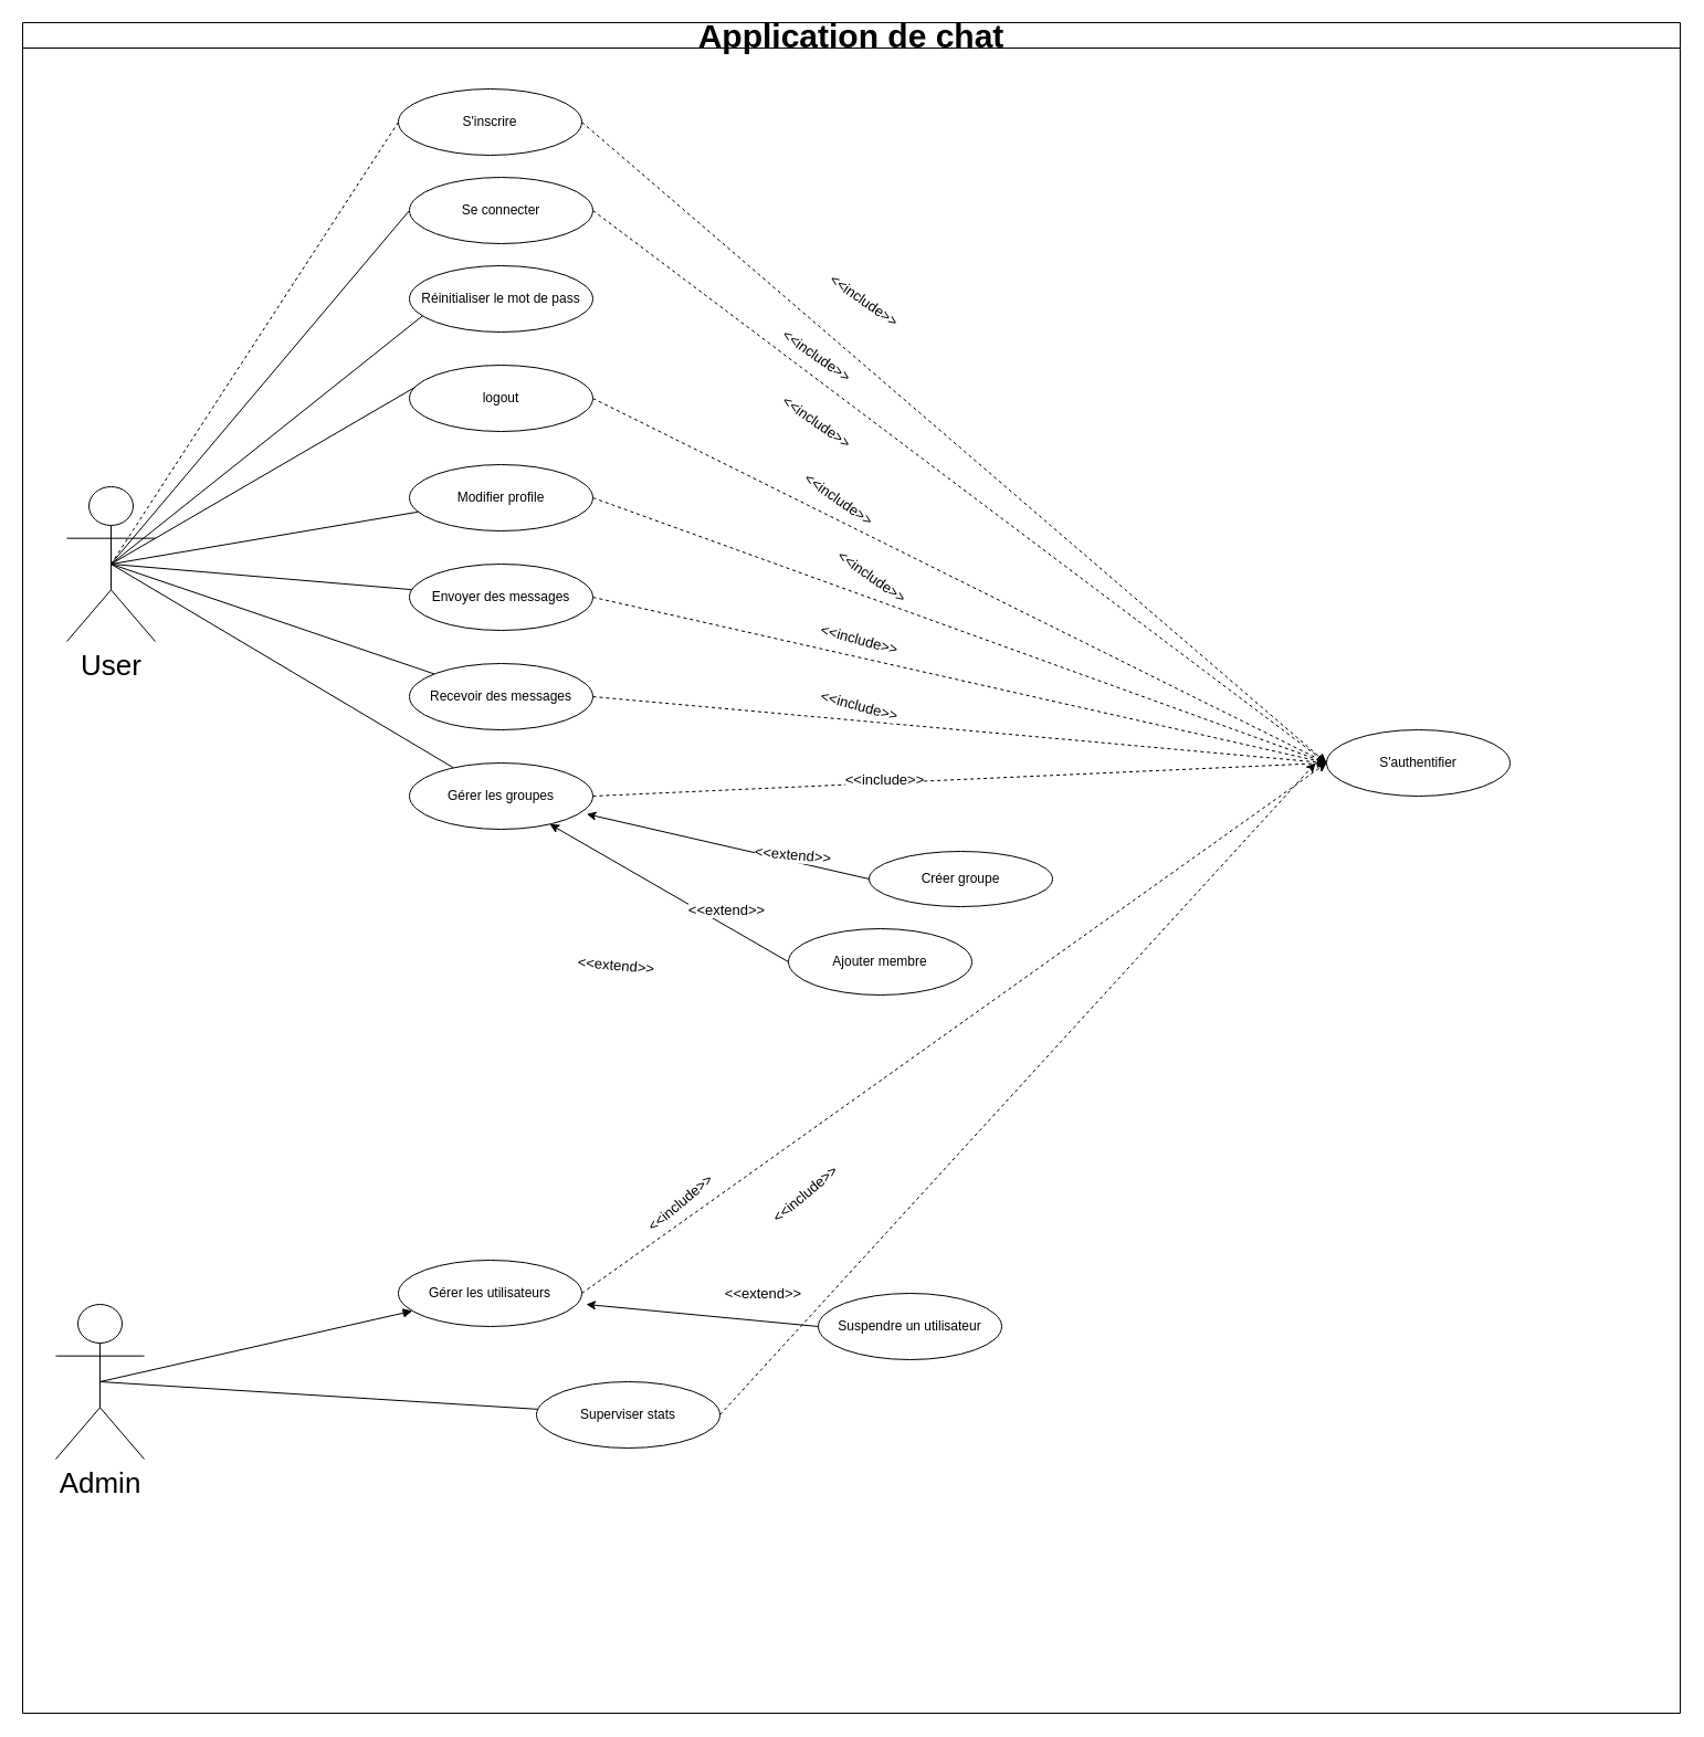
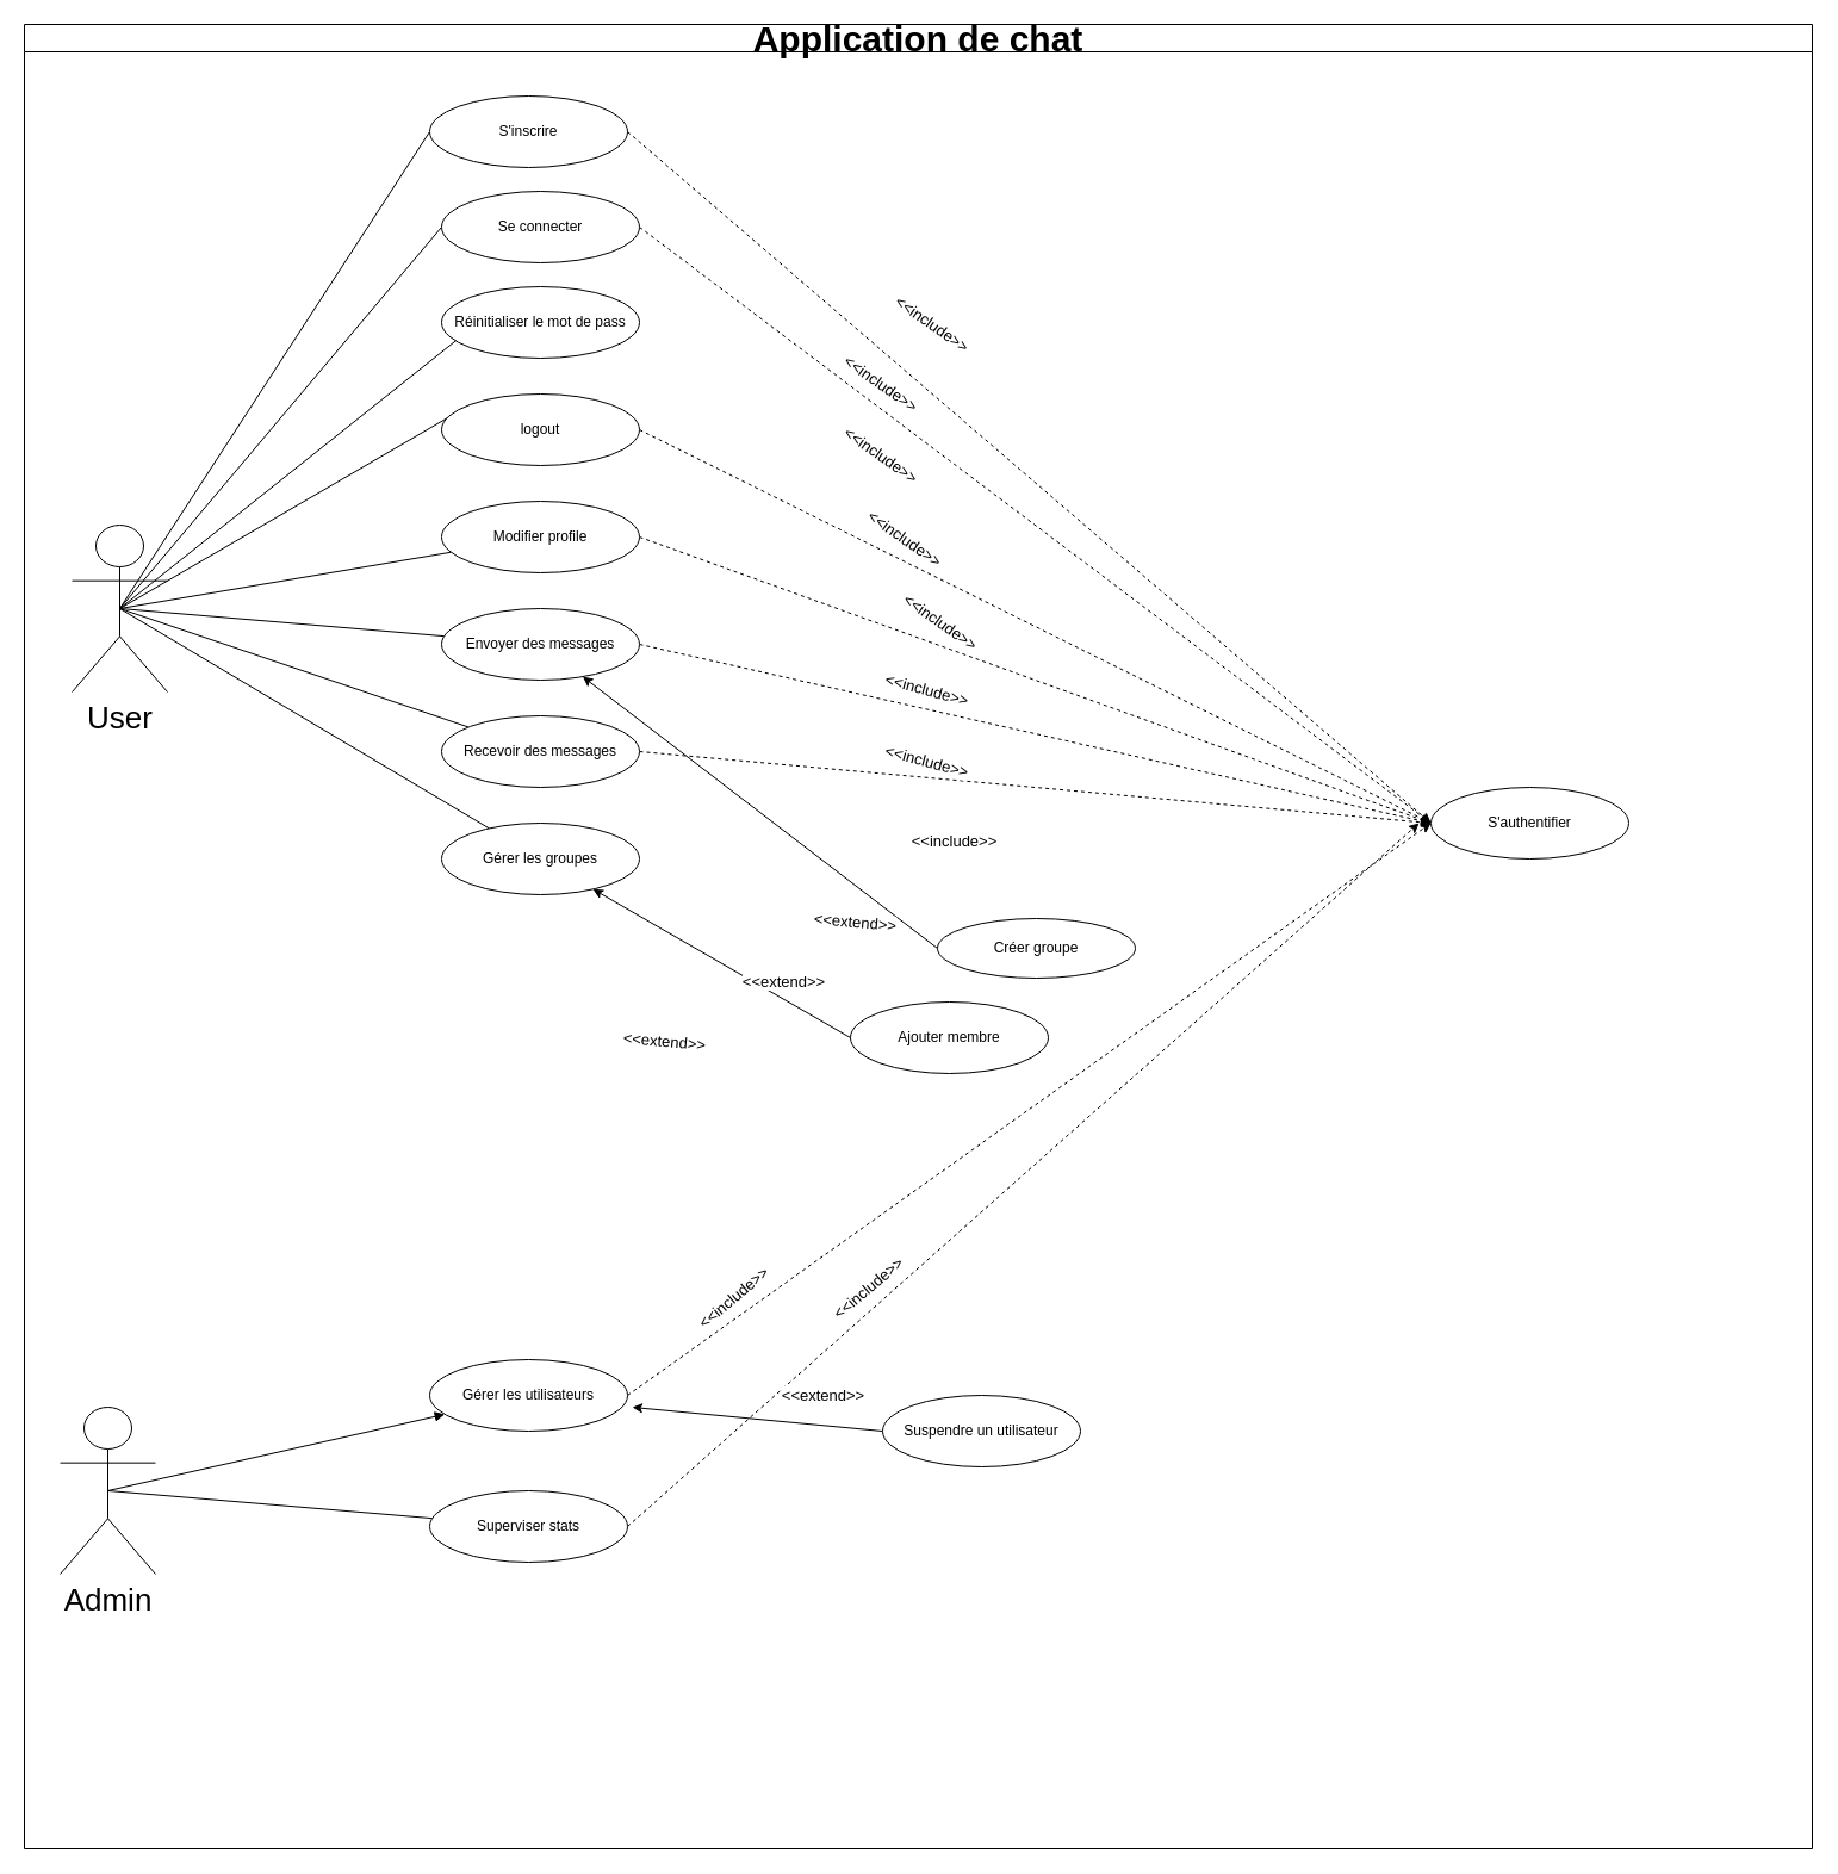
- <mxCell id="9" style="rounded=0;orthogonalLoop=1;jettySize=auto;html=1;exitX=0.5;exitY=0.5;exitDx=0;exitDy=0;exitPerimeter=0;entryX=0;entryY=0.5;entryDx=0;entryDy=0;endArrow=none;startFill=0;dashed=1;" parent="1" source="10" target="53" edge="1"><mxGeometry relative="1" as="geometry" /></mxCell>
+ <mxCell id="9" style="rounded=0;orthogonalLoop=1;jettySize=auto;html=1;exitX=0.5;exitY=0.5;exitDx=0;exitDy=0;exitPerimeter=0;entryX=0;entryY=0.5;entryDx=0;entryDy=0;endArrow=none;startFill=0;" parent="1" source="10" target="53" edge="1"><mxGeometry relative="1" as="geometry" /></mxCell>
- <mxCell id="22" style="rounded=0;orthogonalLoop=1;jettySize=auto;html=1;exitX=1;exitY=0.5;exitDx=0;exitDy=0;entryX=0;entryY=0.5;entryDx=0;entryDy=0;dashed=1;" parent="1" source="45" target="33" edge="1"><mxGeometry relative="1" as="geometry" /></mxCell>
- <mxCell id="49" style="rounded=0;orthogonalLoop=1;jettySize=auto;html=1;exitX=0;exitY=0.5;exitDx=0;exitDy=0;entryX=0.967;entryY=0.771;entryDx=0;entryDy=0;entryPerimeter=0;endArrow=classic;endFill=1;" parent="43" source="44" target="45" edge="1"><mxGeometry relative="1" as="geometry" /></mxCell>
+ <mxCell id="49" style="rounded=0;orthogonalLoop=1;jettySize=auto;html=1;exitX=0;exitY=0.5;exitDx=0;exitDy=0;endArrow=classic;endFill=1;" parent="43" source="44" target="19" edge="1"><mxGeometry relative="1" as="geometry" /></mxCell>
- <mxCell id="29" value="Superviser stats" style="ellipse;whiteSpace=wrap;html=1;" parent="1" vertex="1"><mxGeometry x="485" y="1250" width="166" height="60" as="geometry" /></mxCell>
+ <mxCell id="29" value="Superviser stats" style="ellipse;whiteSpace=wrap;html=1;" parent="1" vertex="1"><mxGeometry x="360" y="1250" width="166" height="60" as="geometry" /></mxCell>
